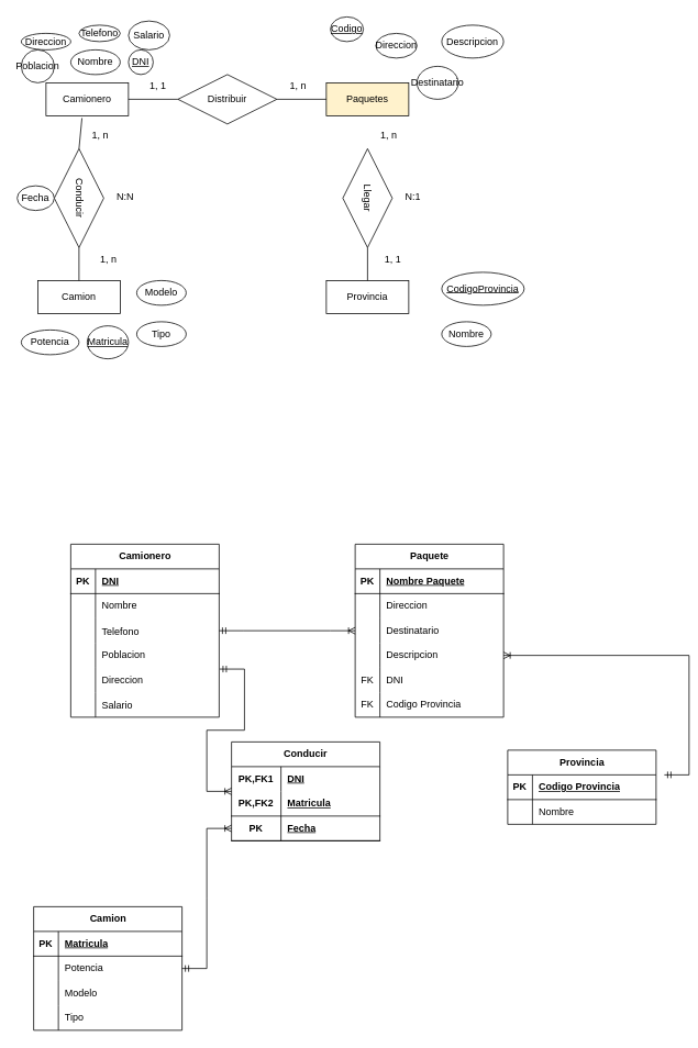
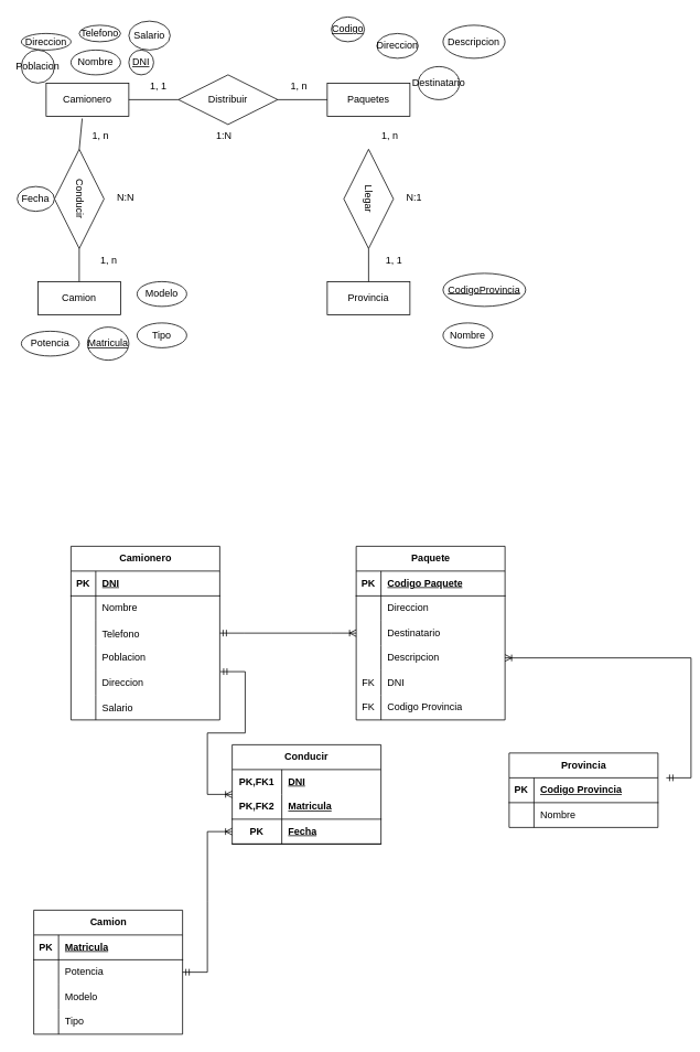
- <mxCell id="10" value="Paquetes" style="whiteSpace=wrap;html=1;align=center;fillColor=#fff2cc;" vertex="1" parent="1"><mxGeometry x="395" y="100" width="100" height="40" as="geometry" /></mxCell>
+ <mxCell id="10" value="Paquetes" style="whiteSpace=wrap;html=1;align=center;" vertex="1" parent="1"><mxGeometry x="395" y="100" width="100" height="40" as="geometry" /></mxCell>
+ <mxCell id="19" value="1:N" style="text;strokeColor=none;fillColor=none;spacingLeft=4;spacingRight=4;overflow=hidden;rotatable=0;points=[[0,0.5],[1,0.5]];portConstraint=eastwest;fontSize=12;whiteSpace=wrap;html=1;" vertex="1" parent="1"><mxGeometry x="255" y="150" width="40" height="30" as="geometry" /></mxCell>
- <mxCell id="61" value="Nombre Paquete" style="shape=partialRectangle;connectable=0;fillColor=none;top=0;left=0;bottom=0;right=0;align=left;spacingLeft=6;fontStyle=5;overflow=hidden;whiteSpace=wrap;html=1;" vertex="1" parent="59"><mxGeometry x="30" width="150" height="30" as="geometry"><mxRectangle width="150" height="30" as="alternateBounds" /></mxGeometry></mxCell>
+ <mxCell id="61" value="Codigo Paquete" style="shape=partialRectangle;connectable=0;fillColor=none;top=0;left=0;bottom=0;right=0;align=left;spacingLeft=6;fontStyle=5;overflow=hidden;whiteSpace=wrap;html=1;" vertex="1" parent="59"><mxGeometry x="30" width="150" height="30" as="geometry"><mxRectangle width="150" height="30" as="alternateBounds" /></mxGeometry></mxCell>
